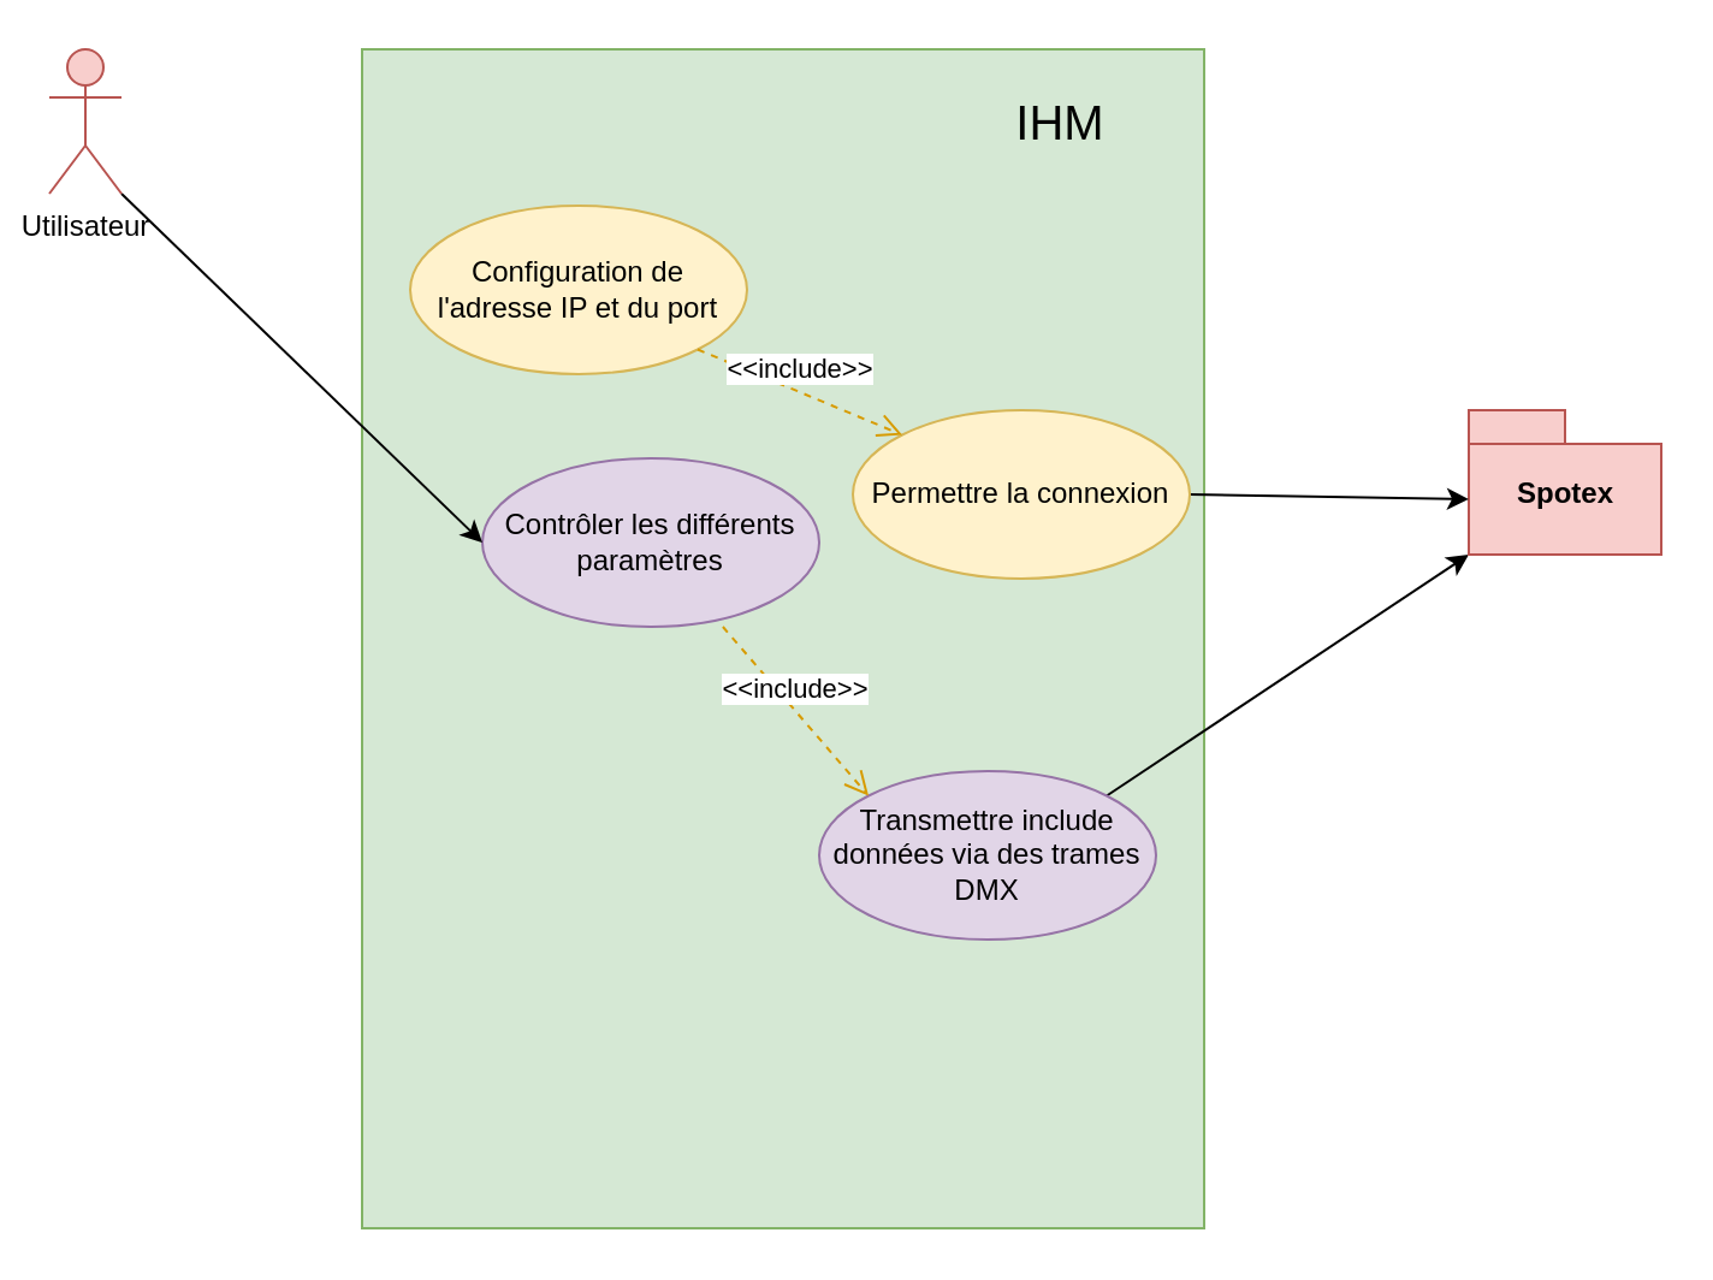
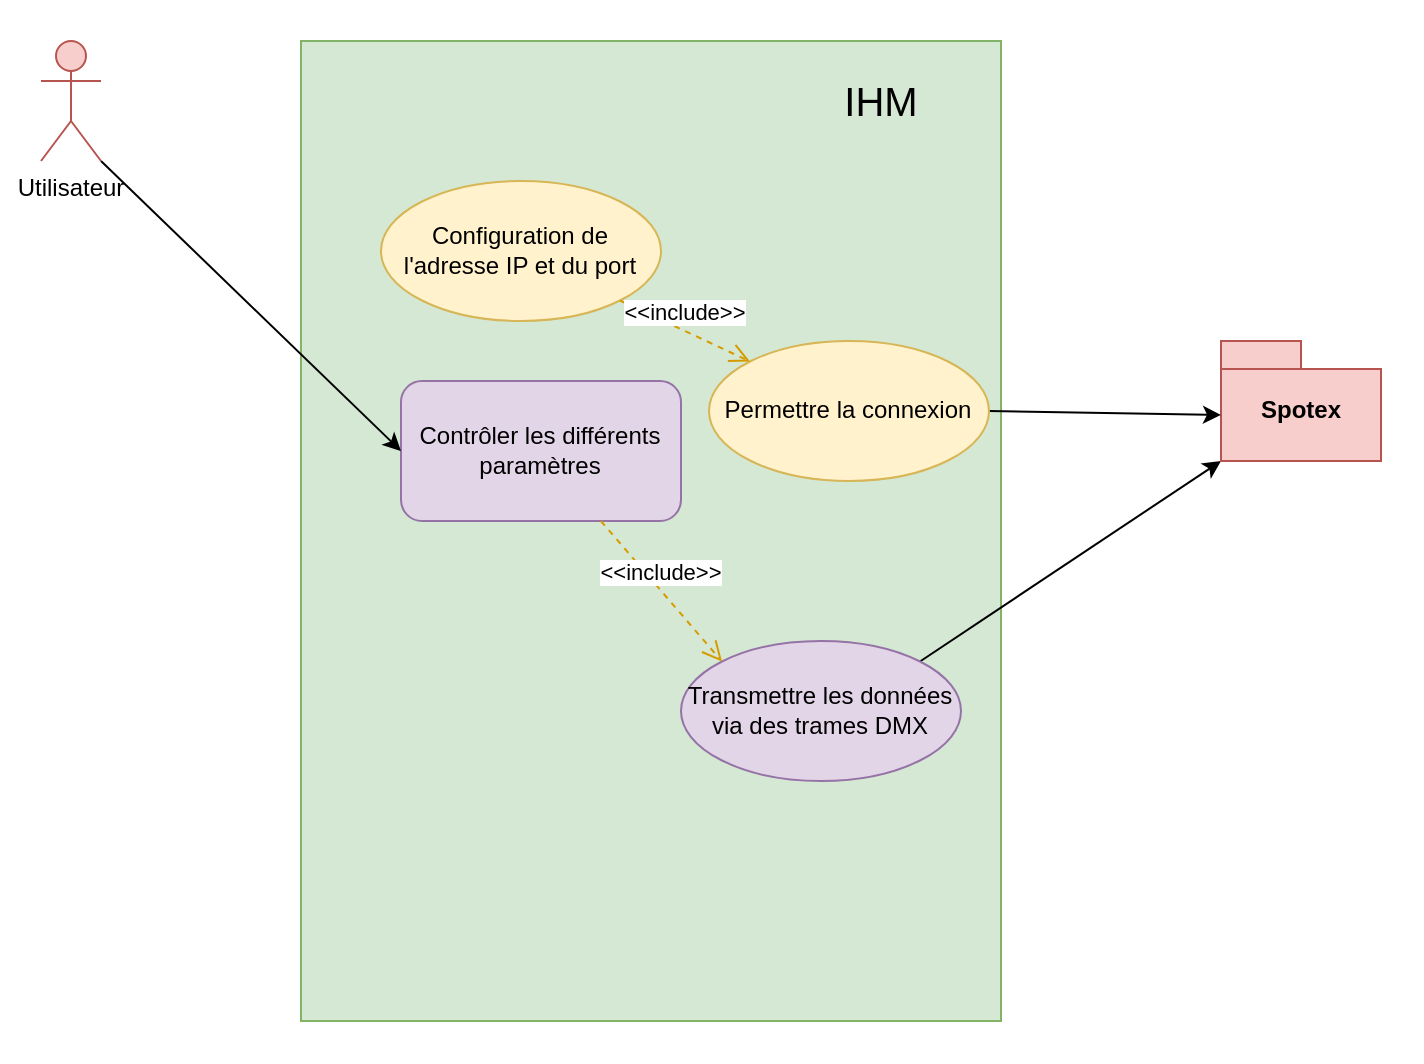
- <mxCell id="9" value="Configuration de l'adresse IP et du port" style="ellipse;whiteSpace=wrap;html=1;fillColor=#fff2cc;strokeColor=#d6b656;" vertex="1" parent="1"><mxGeometry x="170" y="85" width="140" height="70" as="geometry" /></mxCell>
+ <mxCell id="9" value="Configuration de l'adresse IP et du port" style="ellipse;whiteSpace=wrap;html=1;fillColor=#fff2cc;strokeColor=#d6b656;" vertex="1" parent="1"><mxGeometry x="190" y="90" width="140" height="70" as="geometry" /></mxCell>
- <mxCell id="3" value="Contrôler les différents paramètres" style="ellipse;whiteSpace=wrap;html=1;fillColor=#e1d5e7;strokeColor=#9673a6;" vertex="1" parent="1"><mxGeometry x="200" y="190" width="140" height="70" as="geometry" /></mxCell>
+ <mxCell id="3" value="Contrôler les différents paramètres" style="whiteSpace=wrap;html=1;fillColor=#e1d5e7;strokeColor=#9673a6;rounded=1;" vertex="1" parent="1"><mxGeometry x="200" y="190" width="140" height="70" as="geometry" /></mxCell>
- <mxCell id="7" value="Transmettre include données via des trames DMX" style="ellipse;whiteSpace=wrap;html=1;fillColor=#e1d5e7;strokeColor=#9673a6;" vertex="1" parent="1"><mxGeometry x="340" y="320" width="140" height="70" as="geometry" /></mxCell>
+ <mxCell id="7" value="Transmettre les données via des trames DMX" style="ellipse;whiteSpace=wrap;html=1;fillColor=#e1d5e7;strokeColor=#9673a6;" vertex="1" parent="1"><mxGeometry x="340" y="320" width="140" height="70" as="geometry" /></mxCell>
